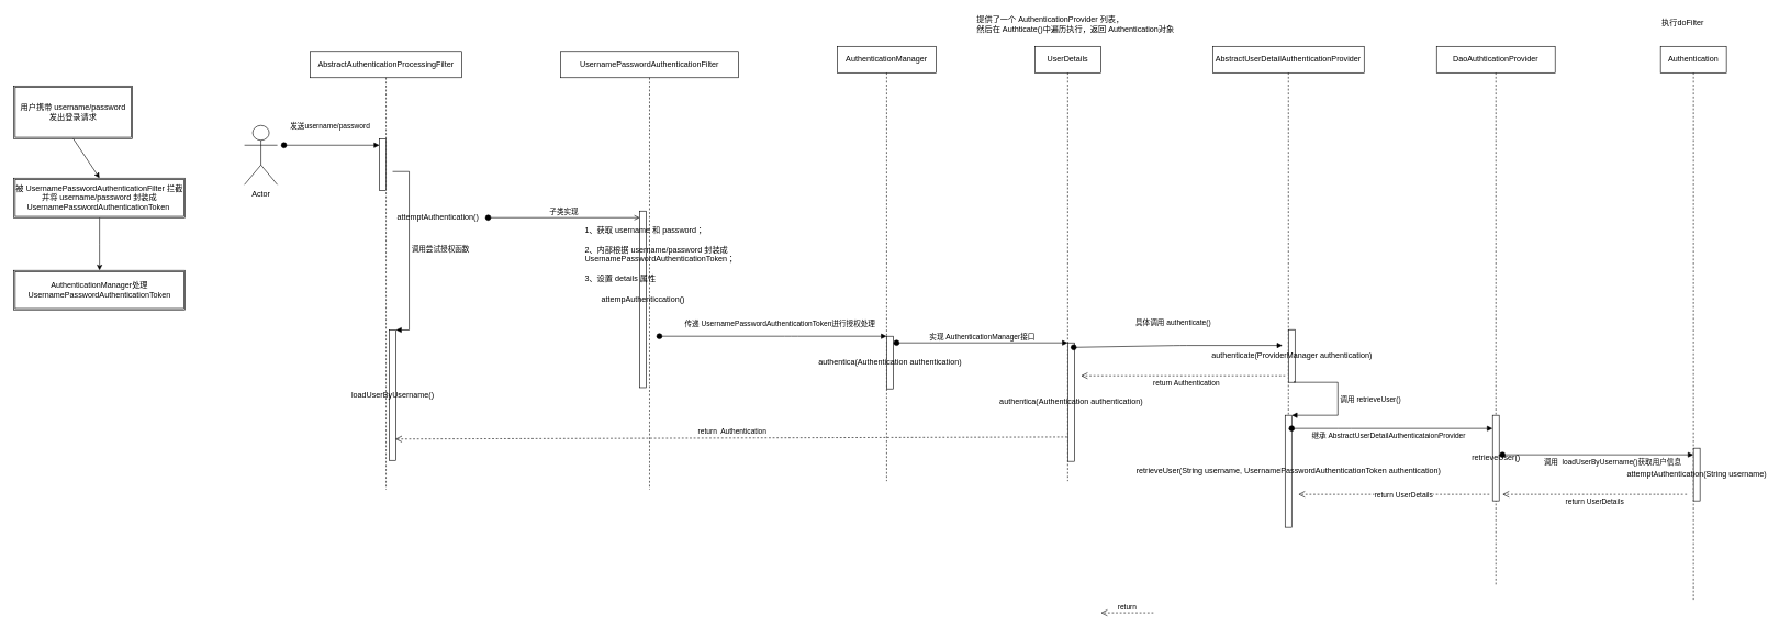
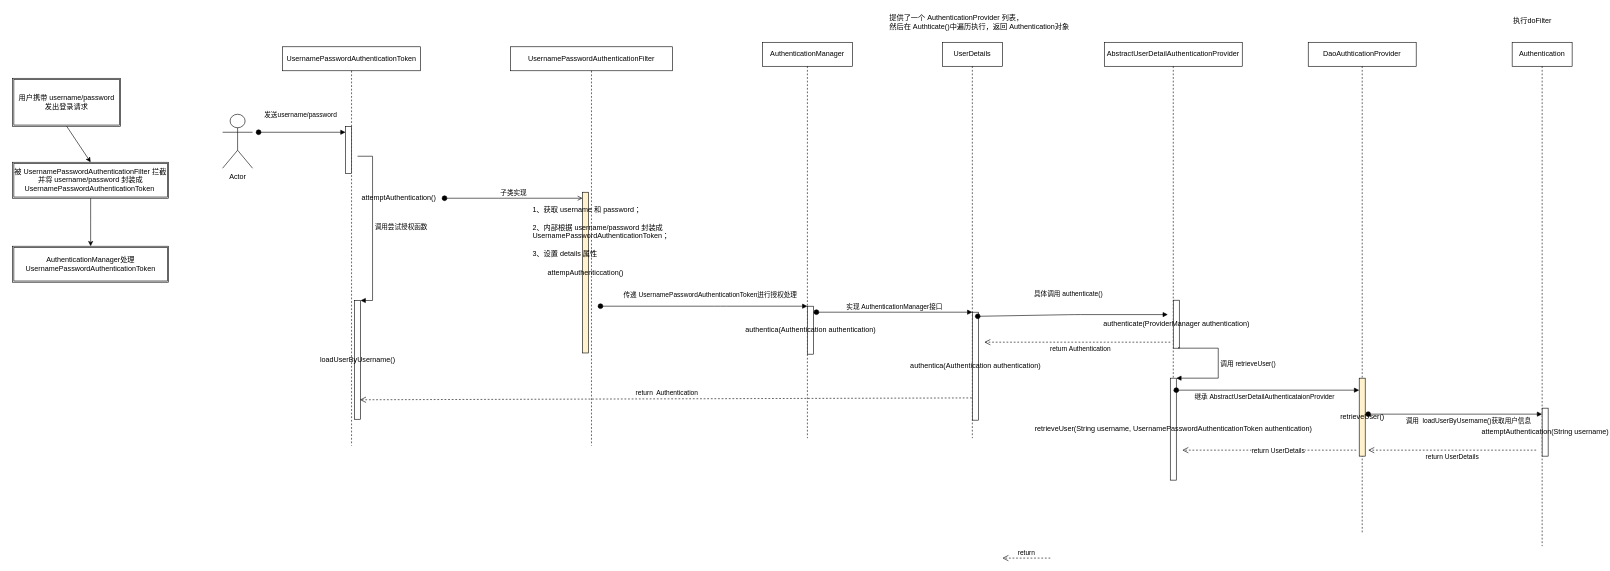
- <mxCell id="10" value="AbstractAuthenticationProcessingFilter" style="shape=umlLifeline;perimeter=lifelinePerimeter;whiteSpace=wrap;html=1;container=1;collapsible=0;recursiveResize=0;outlineConnect=0;" parent="1" vertex="1"><mxGeometry x="470" y="77.5" width="230" height="665" as="geometry" /></mxCell>
+ <mxCell id="10" value="UsernamePasswordAuthenticationToken" style="shape=umlLifeline;perimeter=lifelinePerimeter;whiteSpace=wrap;html=1;container=1;collapsible=0;recursiveResize=0;outlineConnect=0;" parent="1" vertex="1"><mxGeometry x="470" y="77.5" width="230" height="665" as="geometry" /></mxCell>
- <mxCell id="8" value="attempAuthenticcation()" style="html=1;points=[];perimeter=orthogonalPerimeter;" parent="7" vertex="1"><mxGeometry x="120" y="242.5" width="10" height="268" as="geometry" /></mxCell>
+ <mxCell id="8" value="attempAuthenticcation()" style="html=1;points=[];perimeter=orthogonalPerimeter;fillColor=#fff2cc;" parent="7" vertex="1"><mxGeometry x="120" y="242.5" width="10" height="268" as="geometry" /></mxCell>
- <mxCell id="32" value="retrieveUser()" style="html=1;points=[];perimeter=orthogonalPerimeter;" parent="31" vertex="1"><mxGeometry x="85" y="560" width="10" height="130" as="geometry" /></mxCell>
+ <mxCell id="32" value="retrieveUser()" style="html=1;points=[];perimeter=orthogonalPerimeter;fillColor=#fff2cc;" parent="31" vertex="1"><mxGeometry x="85" y="560" width="10" height="130" as="geometry" /></mxCell>
